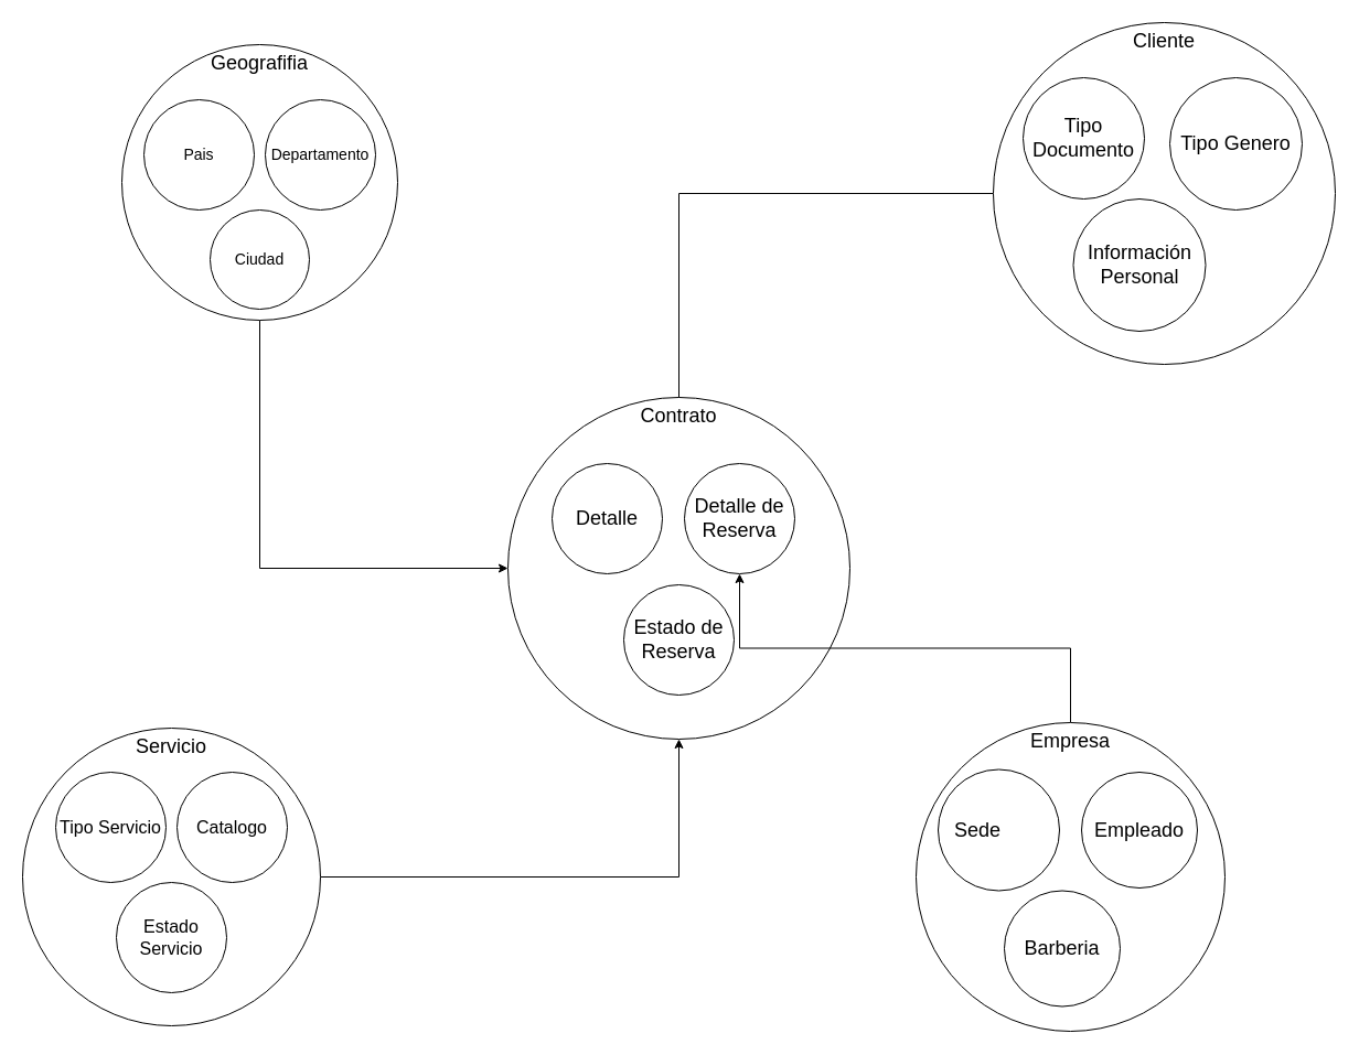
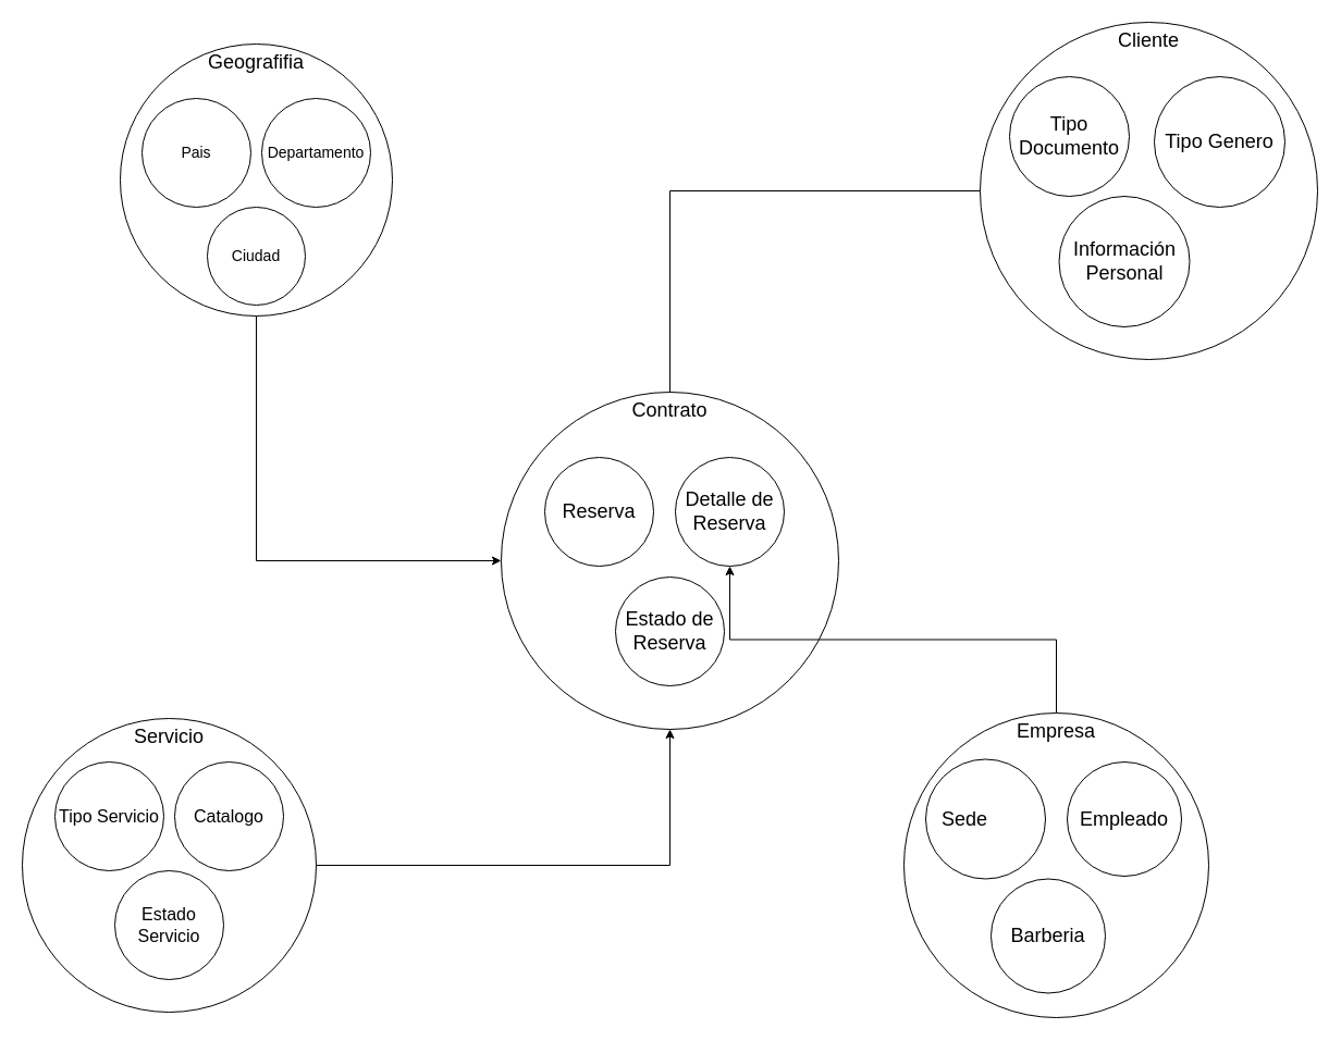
- <mxCell id="23" value="Detalle" style="ellipse;whiteSpace=wrap;html=1;aspect=fixed;fontSize=18;" parent="1" vertex="1"><mxGeometry x="500" y="420" width="100" height="100" as="geometry" /></mxCell>
+ <mxCell id="23" value="Reserva" style="ellipse;whiteSpace=wrap;html=1;aspect=fixed;fontSize=18;" parent="1" vertex="1"><mxGeometry x="500" y="420" width="100" height="100" as="geometry" /></mxCell>
